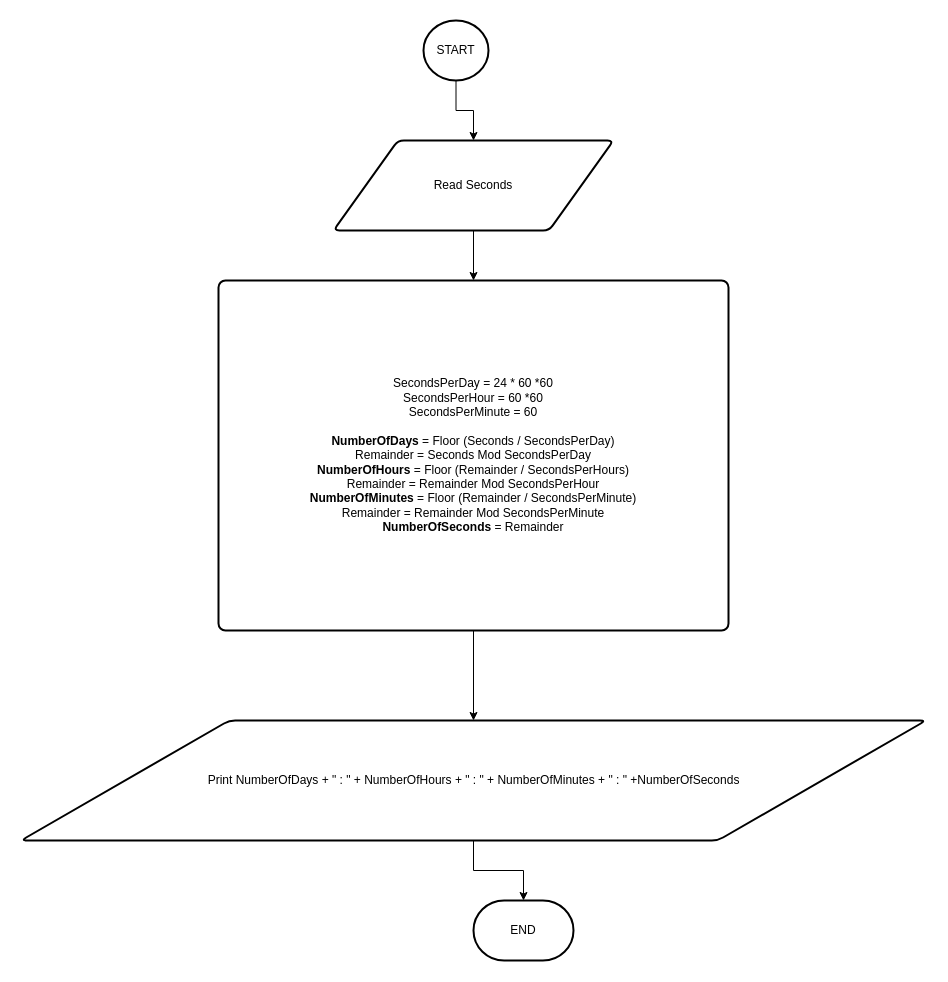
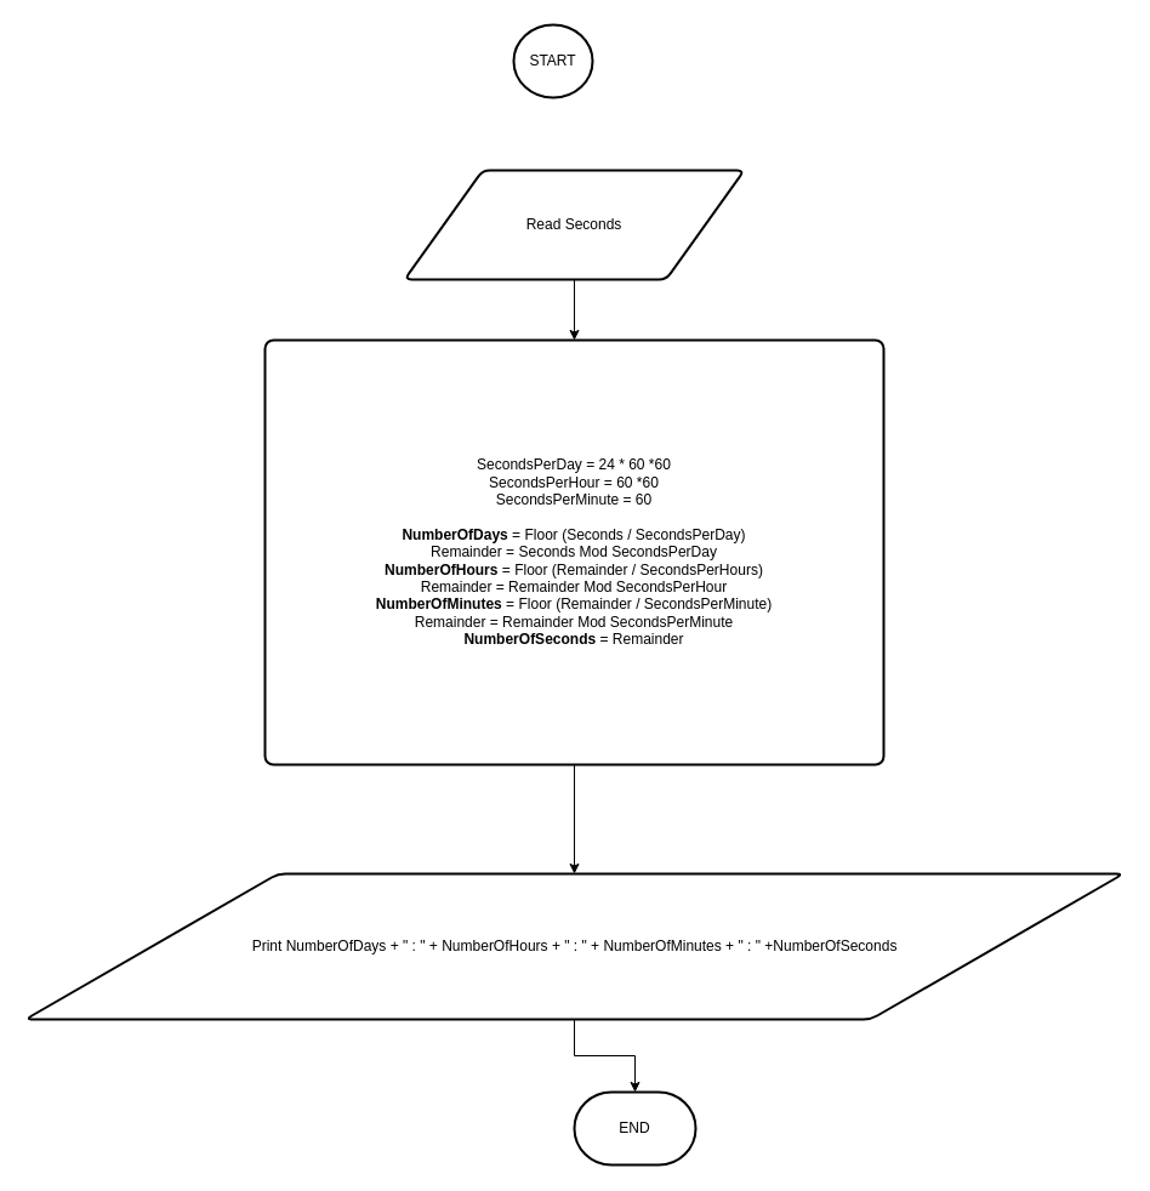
- <mxCell id="2" style="edgeStyle=orthogonalEdgeStyle;rounded=0;orthogonalLoop=1;jettySize=auto;html=1;exitX=0.5;exitY=1;exitDx=0;exitDy=0;exitPerimeter=0;" edge="1" parent="1" source="3" target="5"><mxGeometry relative="1" as="geometry" /></mxCell>
